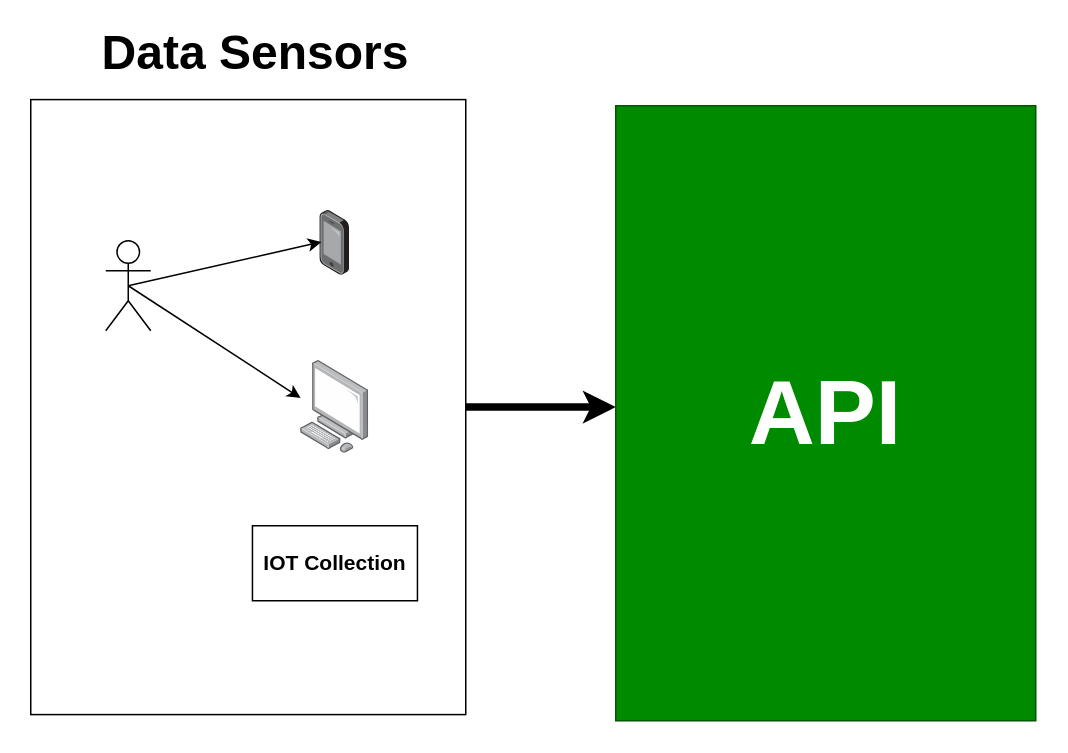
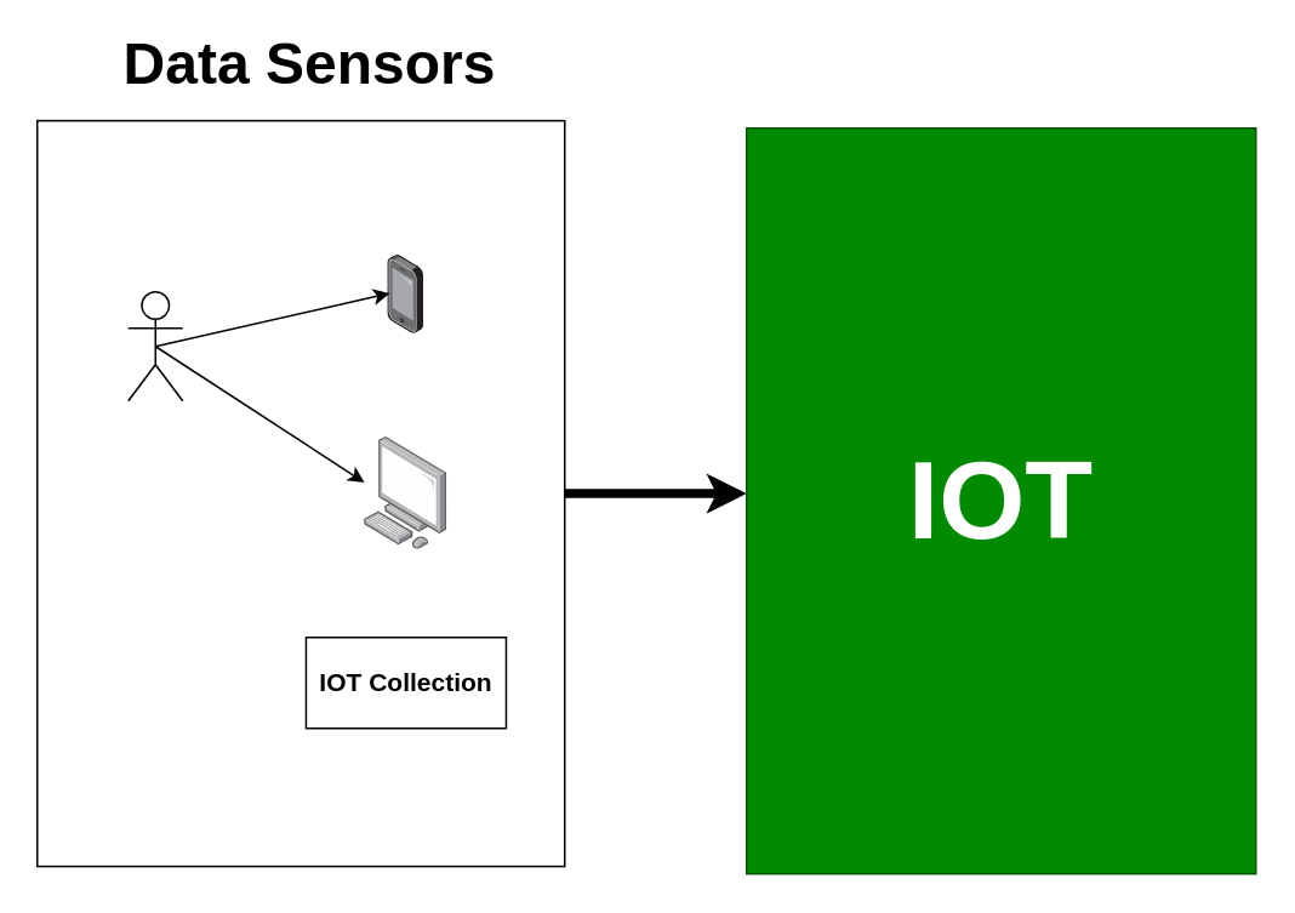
- <mxCell id="11" value="&lt;b&gt;&lt;font style=&quot;font-size: 61px;&quot;&gt;API&lt;/font&gt;&lt;/b&gt;" style="rounded=0;whiteSpace=wrap;html=1;fillColor=#008a00;fontColor=#ffffff;strokeColor=#005700;" parent="1" vertex="1"><mxGeometry x="410" y="70" width="280" height="410" as="geometry" /></mxCell>
+ <mxCell id="11" value="&lt;b&gt;&lt;font style=&quot;font-size: 61px;&quot;&gt;IOT&lt;/font&gt;&lt;/b&gt;" style="rounded=0;whiteSpace=wrap;html=1;fillColor=#008a00;fontColor=#ffffff;strokeColor=#005700;" parent="1" vertex="1"><mxGeometry x="410" y="70" width="280" height="410" as="geometry" /></mxCell>
